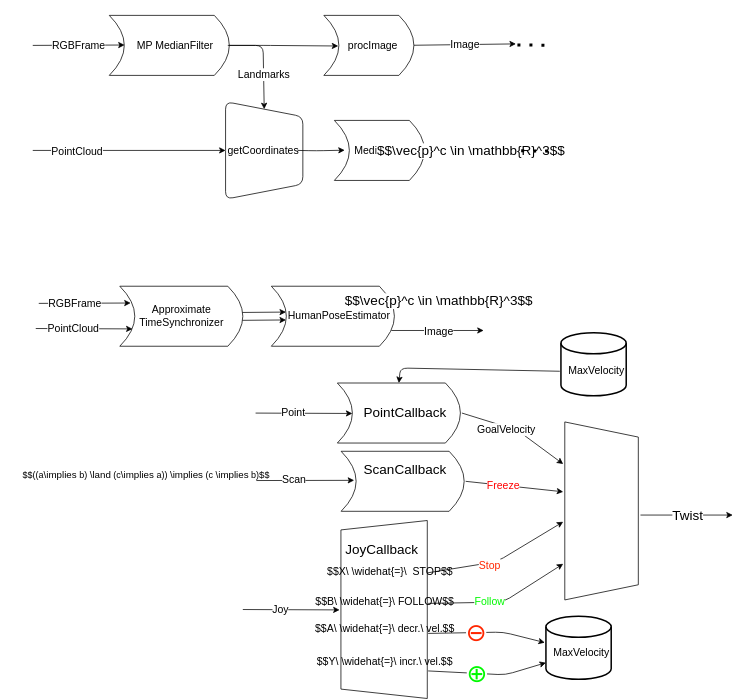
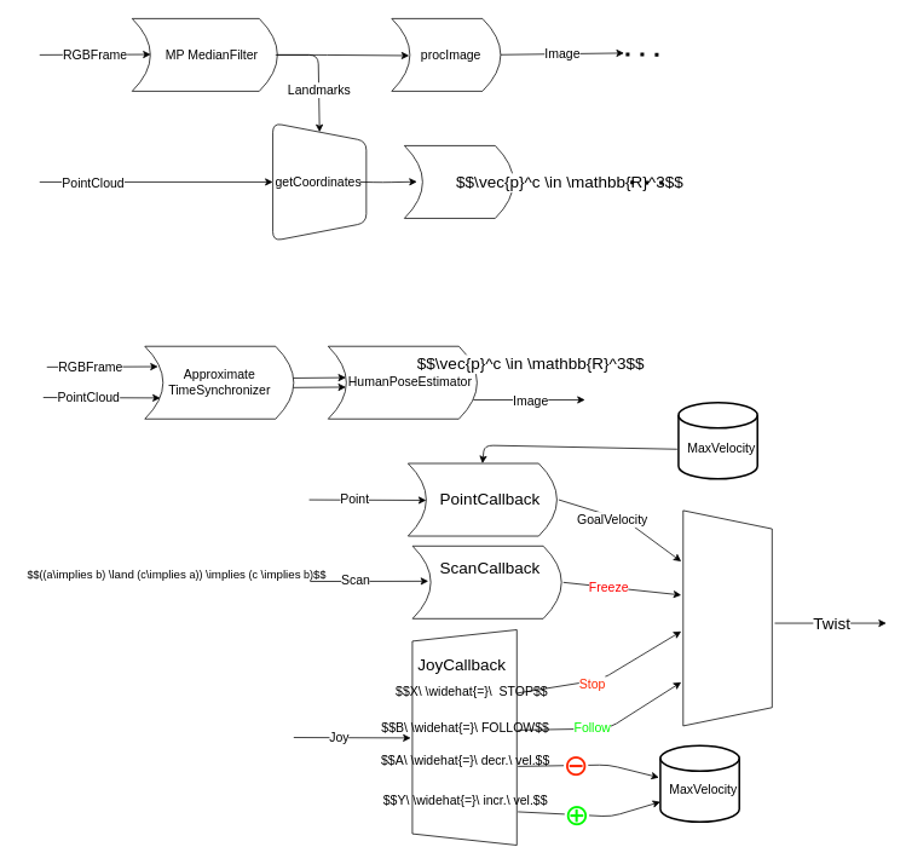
- <mxCell id="21" value="&lt;font style=&quot;font-size: 14px;&quot;&gt;MedianFilter&lt;/font&gt;" style="text;html=1;strokeColor=none;fillColor=none;align=center;verticalAlign=middle;whiteSpace=wrap;rounded=1;" vertex="1" parent="1"><mxGeometry x="472.5" y="160" width="75" height="80" as="geometry" /></mxCell>
